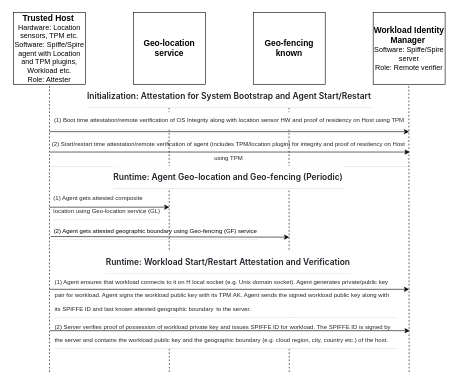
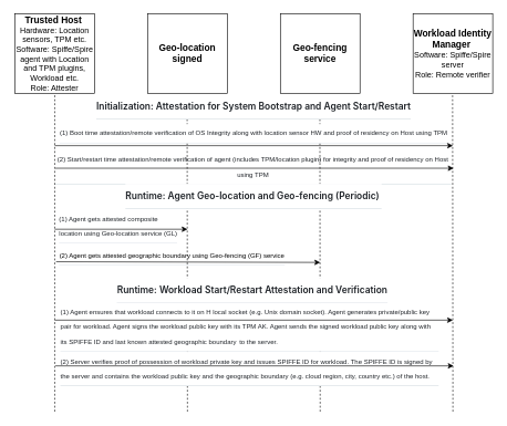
- <mxCell id="4" value="&lt;span style=&quot;font-size: 14px;&quot;&gt;&lt;b&gt;Geo-location service&lt;/b&gt;&lt;/span&gt;" style="rounded=0;whiteSpace=wrap;html=1;" parent="1" vertex="1"><mxGeometry x="222" y="20" width="120" height="120" as="geometry" /></mxCell>
+ <mxCell id="4" value="&lt;span style=&quot;font-size: 14px;&quot;&gt;&lt;b&gt;Geo-location signed&lt;/b&gt;&lt;/span&gt;" style="rounded=0;whiteSpace=wrap;html=1;" parent="1" vertex="1"><mxGeometry x="222" y="20" width="120" height="120" as="geometry" /></mxCell>
- <mxCell id="5" value="&lt;span style=&quot;font-size: 14px;&quot;&gt;&lt;b&gt;Geo-fencing known&lt;/b&gt;&lt;/span&gt;" style="rounded=0;whiteSpace=wrap;html=1;" parent="1" vertex="1"><mxGeometry x="422" y="20" width="120" height="120" as="geometry" /></mxCell>
+ <mxCell id="5" value="&lt;span style=&quot;font-size: 14px;&quot;&gt;&lt;b&gt;Geo-fencing service&lt;/b&gt;&lt;/span&gt;" style="rounded=0;whiteSpace=wrap;html=1;" parent="1" vertex="1"><mxGeometry x="422" y="20" width="120" height="120" as="geometry" /></mxCell>
